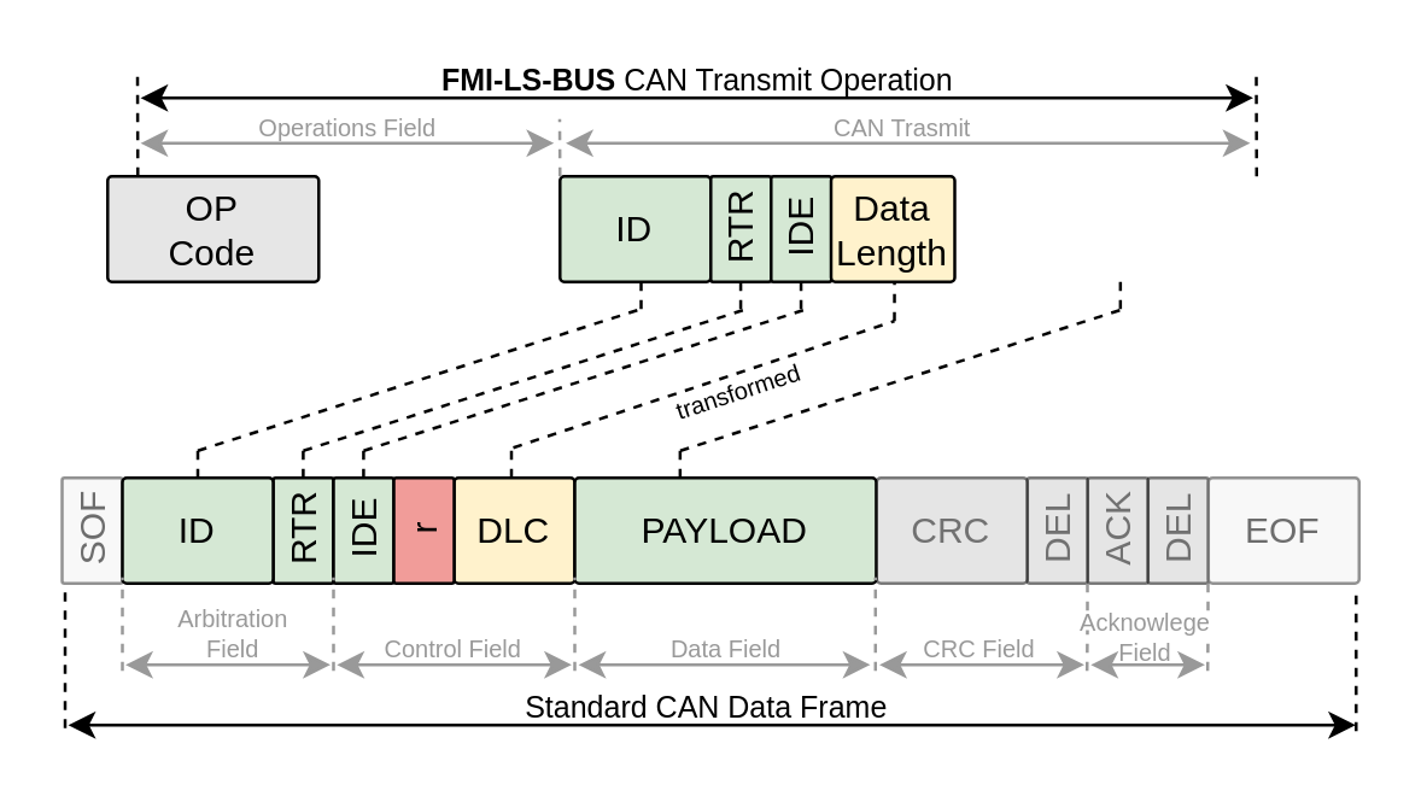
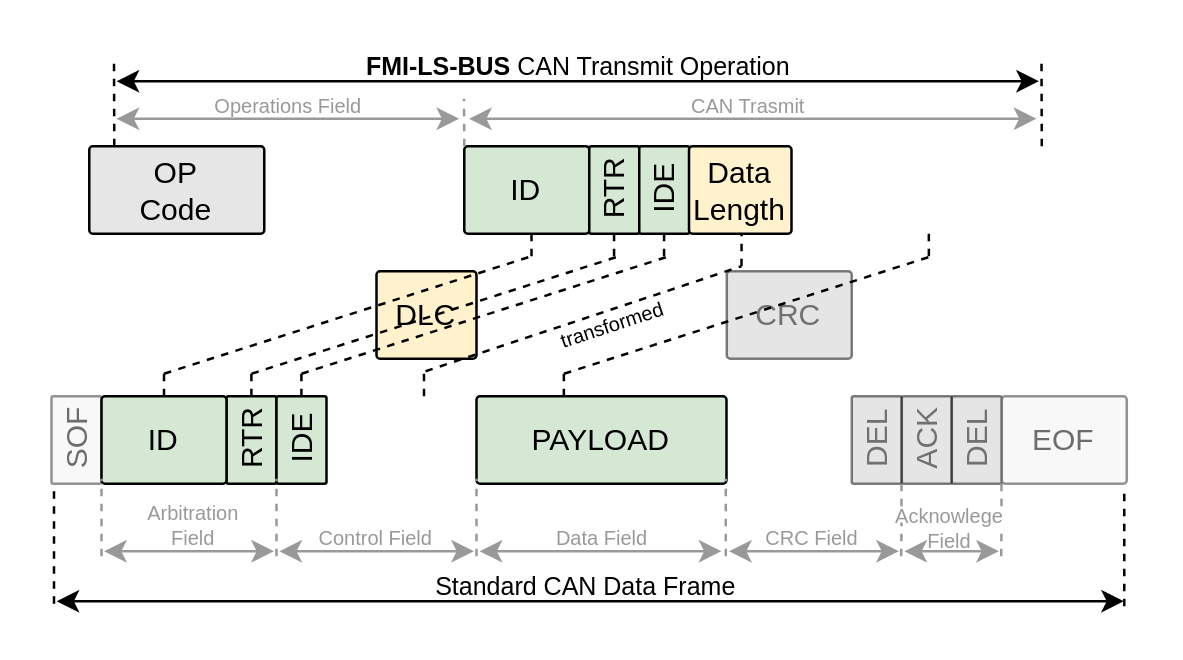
- <mxCell id="19" value="r" style="rounded=1;whiteSpace=wrap;html=1;arcSize=4;horizontal=0;fillColor=#F19C99;" parent="2" vertex="1"><mxGeometry x="110" y="138" width="20" height="35" as="geometry" /></mxCell>
- <mxCell id="12" value="DLC" style="rounded=1;whiteSpace=wrap;html=1;arcSize=4;horizontal=1;fillColor=#FFF2CC;" parent="2" vertex="1"><mxGeometry x="130" y="138" width="40" height="35" as="geometry" /></mxCell>
+ <mxCell id="12" value="DLC" style="rounded=1;whiteSpace=wrap;html=1;arcSize=4;horizontal=1;fillColor=#FFF2CC;" parent="2" vertex="1"><mxGeometry x="130" y="88" width="40" height="35" as="geometry" /></mxCell>
- <mxCell id="14" value="CRC" style="rounded=1;whiteSpace=wrap;html=1;arcSize=4;horizontal=1;fillColor=#CCCCCC;opacity=50;textOpacity=50;" parent="2" vertex="1"><mxGeometry x="270.11" y="138" width="50" height="35" as="geometry" /></mxCell>
+ <mxCell id="14" value="CRC" style="rounded=1;whiteSpace=wrap;html=1;arcSize=4;horizontal=1;fillColor=#CCCCCC;opacity=50;textOpacity=50;" parent="2" vertex="1"><mxGeometry x="270.11" y="88" width="50" height="35" as="geometry" /></mxCell>
